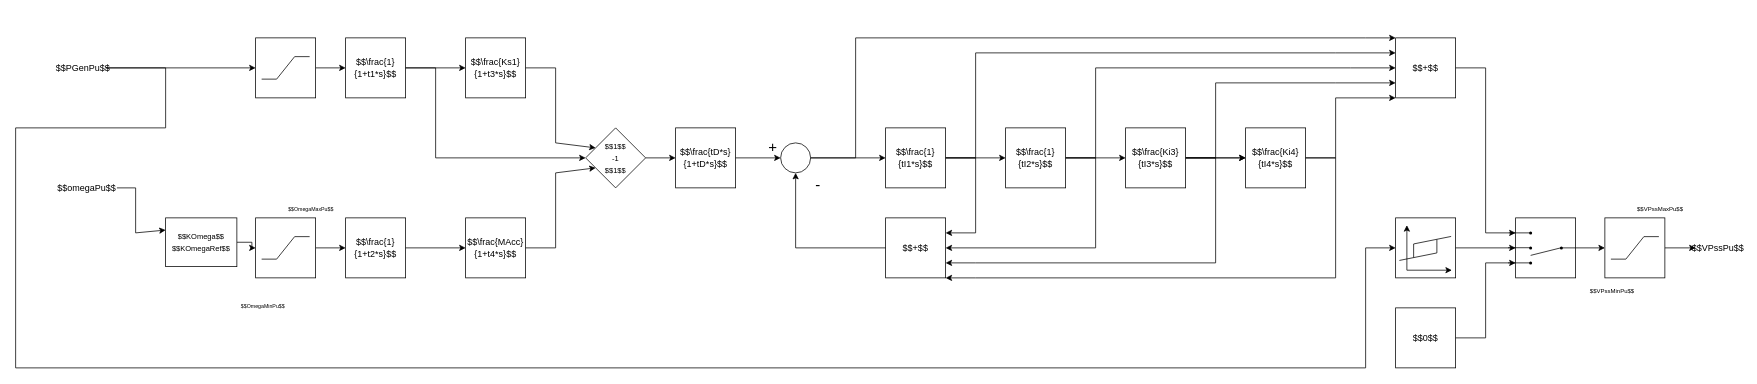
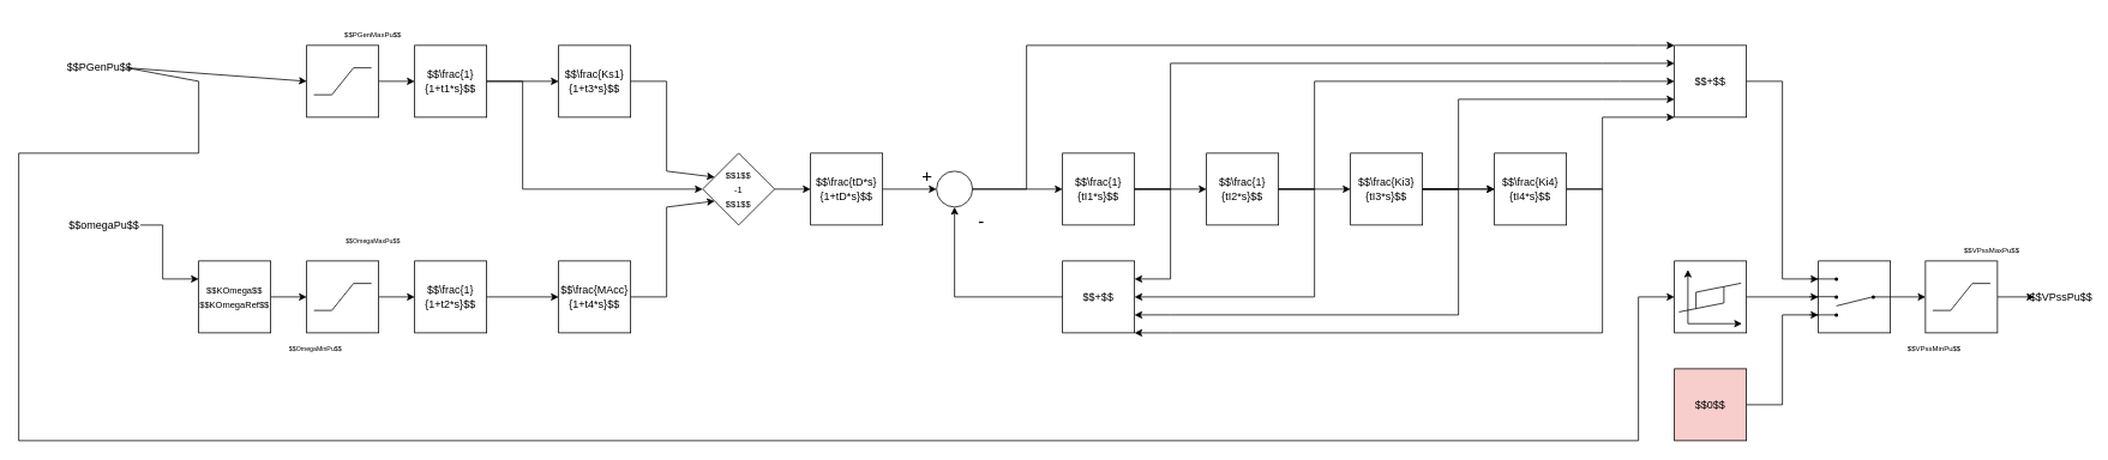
+ <mxCell id="22" value="&lt;font style=&quot;font-size: 8px;&quot;&gt;$$PGenMaxPu$$&lt;/font&gt;" style="text;html=1;strokeColor=none;fillColor=none;align=center;verticalAlign=middle;whiteSpace=wrap;rounded=0;fontSize=15;" parent="1" vertex="1"><mxGeometry x="384" y="20" width="60" height="30" as="geometry" /></mxCell>
- <mxCell id="88" value="$$PGenPu$$" style="text;strokeColor=none;align=center;fillColor=none;html=1;verticalAlign=middle;whiteSpace=wrap;rounded=0;" vertex="1" parent="1"><mxGeometry x="80" y="75" width="60" height="30" as="geometry" /></mxCell>
+ <mxCell id="88" value="$$PGenPu$$" style="text;strokeColor=none;align=center;fillColor=none;html=1;verticalAlign=middle;whiteSpace=wrap;rounded=0;" vertex="1" parent="1"><mxGeometry x="80" y="60" width="60" height="30" as="geometry" /></mxCell>
- <mxCell id="28" value="&lt;font style=&quot;font-size: 7px;&quot;&gt;$$OmegaMaxPu$$&lt;/font&gt;" style="text;html=1;strokeColor=none;fillColor=none;align=center;verticalAlign=middle;whiteSpace=wrap;rounded=0;fontSize=15;" parent="1" vertex="1"><mxGeometry x="384" y="260" width="60" height="30" as="geometry" /></mxCell>
+ <mxCell id="28" value="&lt;font style=&quot;font-size: 7px;&quot;&gt;$$OmegaMaxPu$$&lt;/font&gt;" style="text;html=1;strokeColor=none;fillColor=none;align=center;verticalAlign=middle;whiteSpace=wrap;rounded=0;fontSize=15;" parent="1" vertex="1"><mxGeometry x="384" y="250" width="60" height="30" as="geometry" /></mxCell>
- <mxCell id="17" value="&lt;table style=&quot;font-size: 10px;&quot;&gt;&lt;tbody&gt;&lt;tr&gt;&lt;td&gt;&lt;font style=&quot;font-size: 10px;&quot;&gt;$$KOmega$$&lt;/font&gt;&lt;/td&gt;&lt;/tr&gt;&lt;tr&gt;&lt;td&gt;&lt;font style=&quot;font-size: 10px;&quot;&gt;$$KOmegaRef$$&lt;/font&gt;&lt;/td&gt;&lt;/tr&gt;&lt;/tbody&gt;&lt;/table&gt;" style="whiteSpace=wrap;html=1;aspect=fixed;" parent="1" vertex="1"><mxGeometry x="220" y="290" width="95" height="65" as="geometry" /></mxCell>
+ <mxCell id="17" value="&lt;table style=&quot;font-size: 10px;&quot;&gt;&lt;tbody&gt;&lt;tr&gt;&lt;td&gt;&lt;font style=&quot;font-size: 10px;&quot;&gt;$$KOmega$$&lt;/font&gt;&lt;/td&gt;&lt;/tr&gt;&lt;tr&gt;&lt;td&gt;&lt;font style=&quot;font-size: 10px;&quot;&gt;$$KOmegaRef$$&lt;/font&gt;&lt;/td&gt;&lt;/tr&gt;&lt;/tbody&gt;&lt;/table&gt;" style="whiteSpace=wrap;html=1;aspect=fixed;" parent="1" vertex="1"><mxGeometry y="290" width="80" height="80" as="geometry" x="220" /></mxCell>
- <mxCell id="30" value="&lt;font style=&quot;font-size: 7px;&quot;&gt;$$OmegaMinPu$$&lt;/font&gt;" style="text;html=1;strokeColor=none;fillColor=none;align=center;verticalAlign=middle;whiteSpace=wrap;rounded=0;fontSize=15;" parent="1" vertex="1"><mxGeometry x="320" y="390" width="60" height="30" as="geometry" /></mxCell>
+ <mxCell id="30" value="&lt;font style=&quot;font-size: 7px;&quot;&gt;$$OmegaMinPu$$&lt;/font&gt;" style="text;html=1;strokeColor=none;fillColor=none;align=center;verticalAlign=middle;whiteSpace=wrap;rounded=0;fontSize=15;" parent="1" vertex="1"><mxGeometry x="320" y="370" width="60" height="30" as="geometry" /></mxCell>
- <mxCell id="60" value="$$0$$" style="rounded=0;whiteSpace=wrap;html=1;" parent="1" vertex="1"><mxGeometry x="1860" y="410" width="80" height="80" as="geometry" /></mxCell>
+ <mxCell id="60" value="$$0$$" style="rounded=0;whiteSpace=wrap;html=1;fillColor=#f8cecc;" parent="1" vertex="1"><mxGeometry x="1860" y="410" width="80" height="80" as="geometry" /></mxCell>
